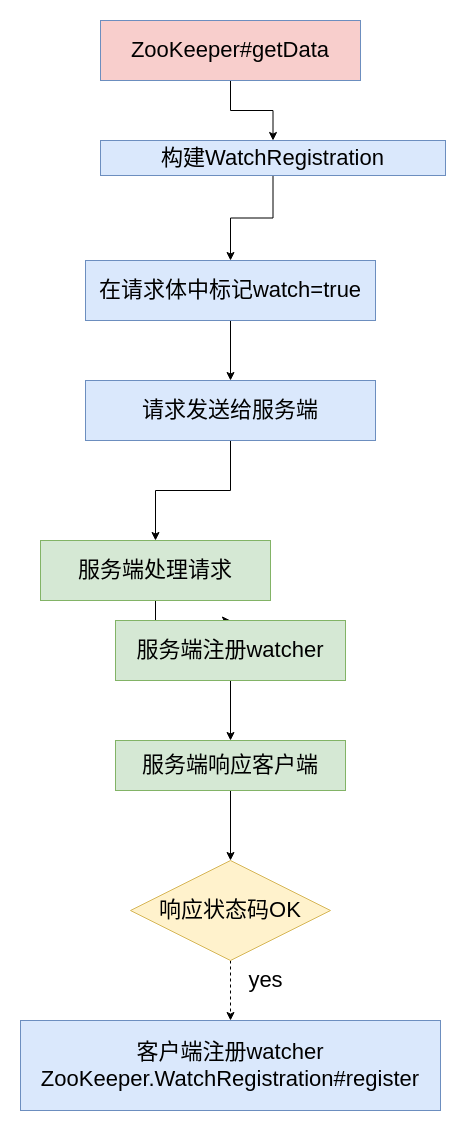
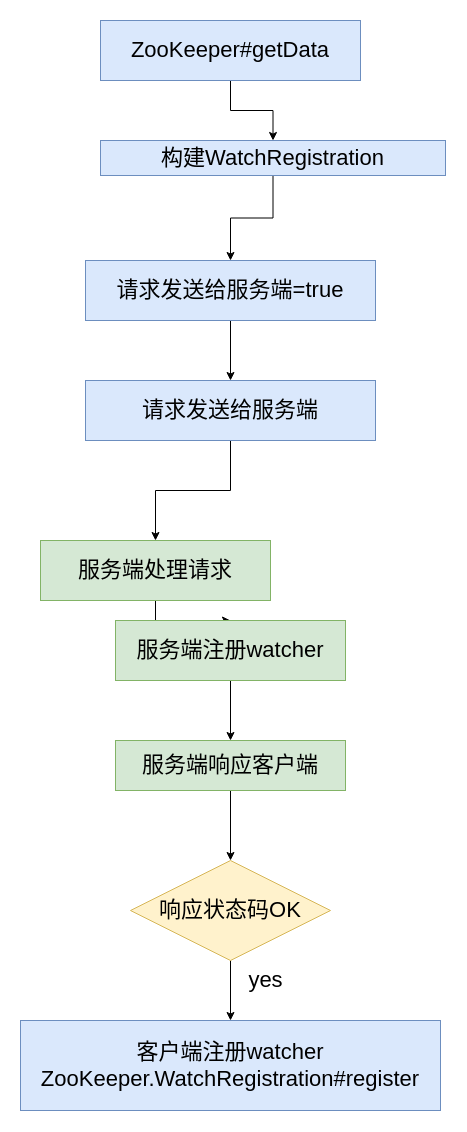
- <mxCell id="5" value="&lt;font style=&quot;font-size: 22px&quot;&gt;ZooKeeper#getData&lt;/font&gt;" style="rounded=0;whiteSpace=wrap;html=1;fillColor=#f8cecc;strokeColor=#6c8ebf;" vertex="1" parent="1"><mxGeometry x="100" y="20" width="260" height="60" as="geometry" /></mxCell>
+ <mxCell id="5" value="&lt;font style=&quot;font-size: 22px&quot;&gt;ZooKeeper#getData&lt;/font&gt;" style="rounded=0;whiteSpace=wrap;html=1;fillColor=#dae8fc;strokeColor=#6c8ebf;" vertex="1" parent="1"><mxGeometry x="100" y="20" width="260" height="60" as="geometry" /></mxCell>
- <mxCell id="7" value="&lt;font style=&quot;font-size: 22px&quot;&gt;在请求体中标记watch=true&lt;/font&gt;" style="rounded=0;whiteSpace=wrap;html=1;fillColor=#dae8fc;strokeColor=#6c8ebf;" vertex="1" parent="1"><mxGeometry x="85" y="260" width="290" height="60" as="geometry" /></mxCell>
+ <mxCell id="7" value="&lt;font style=&quot;font-size: 22px&quot;&gt;请求发送给服务端=true&lt;/font&gt;" style="rounded=0;whiteSpace=wrap;html=1;fillColor=#dae8fc;strokeColor=#6c8ebf;" vertex="1" parent="1"><mxGeometry x="85" y="260" width="290" height="60" as="geometry" /></mxCell>
- <mxCell id="17" value="" style="edgeStyle=orthogonalEdgeStyle;rounded=0;orthogonalLoop=1;jettySize=auto;html=1;dashed=1;" edge="1" parent="1" source="18" target="16"><mxGeometry relative="1" as="geometry" /></mxCell>
+ <mxCell id="17" value="" style="edgeStyle=orthogonalEdgeStyle;rounded=0;orthogonalLoop=1;jettySize=auto;html=1;" edge="1" parent="1" source="18" target="16"><mxGeometry relative="1" as="geometry" /></mxCell>
